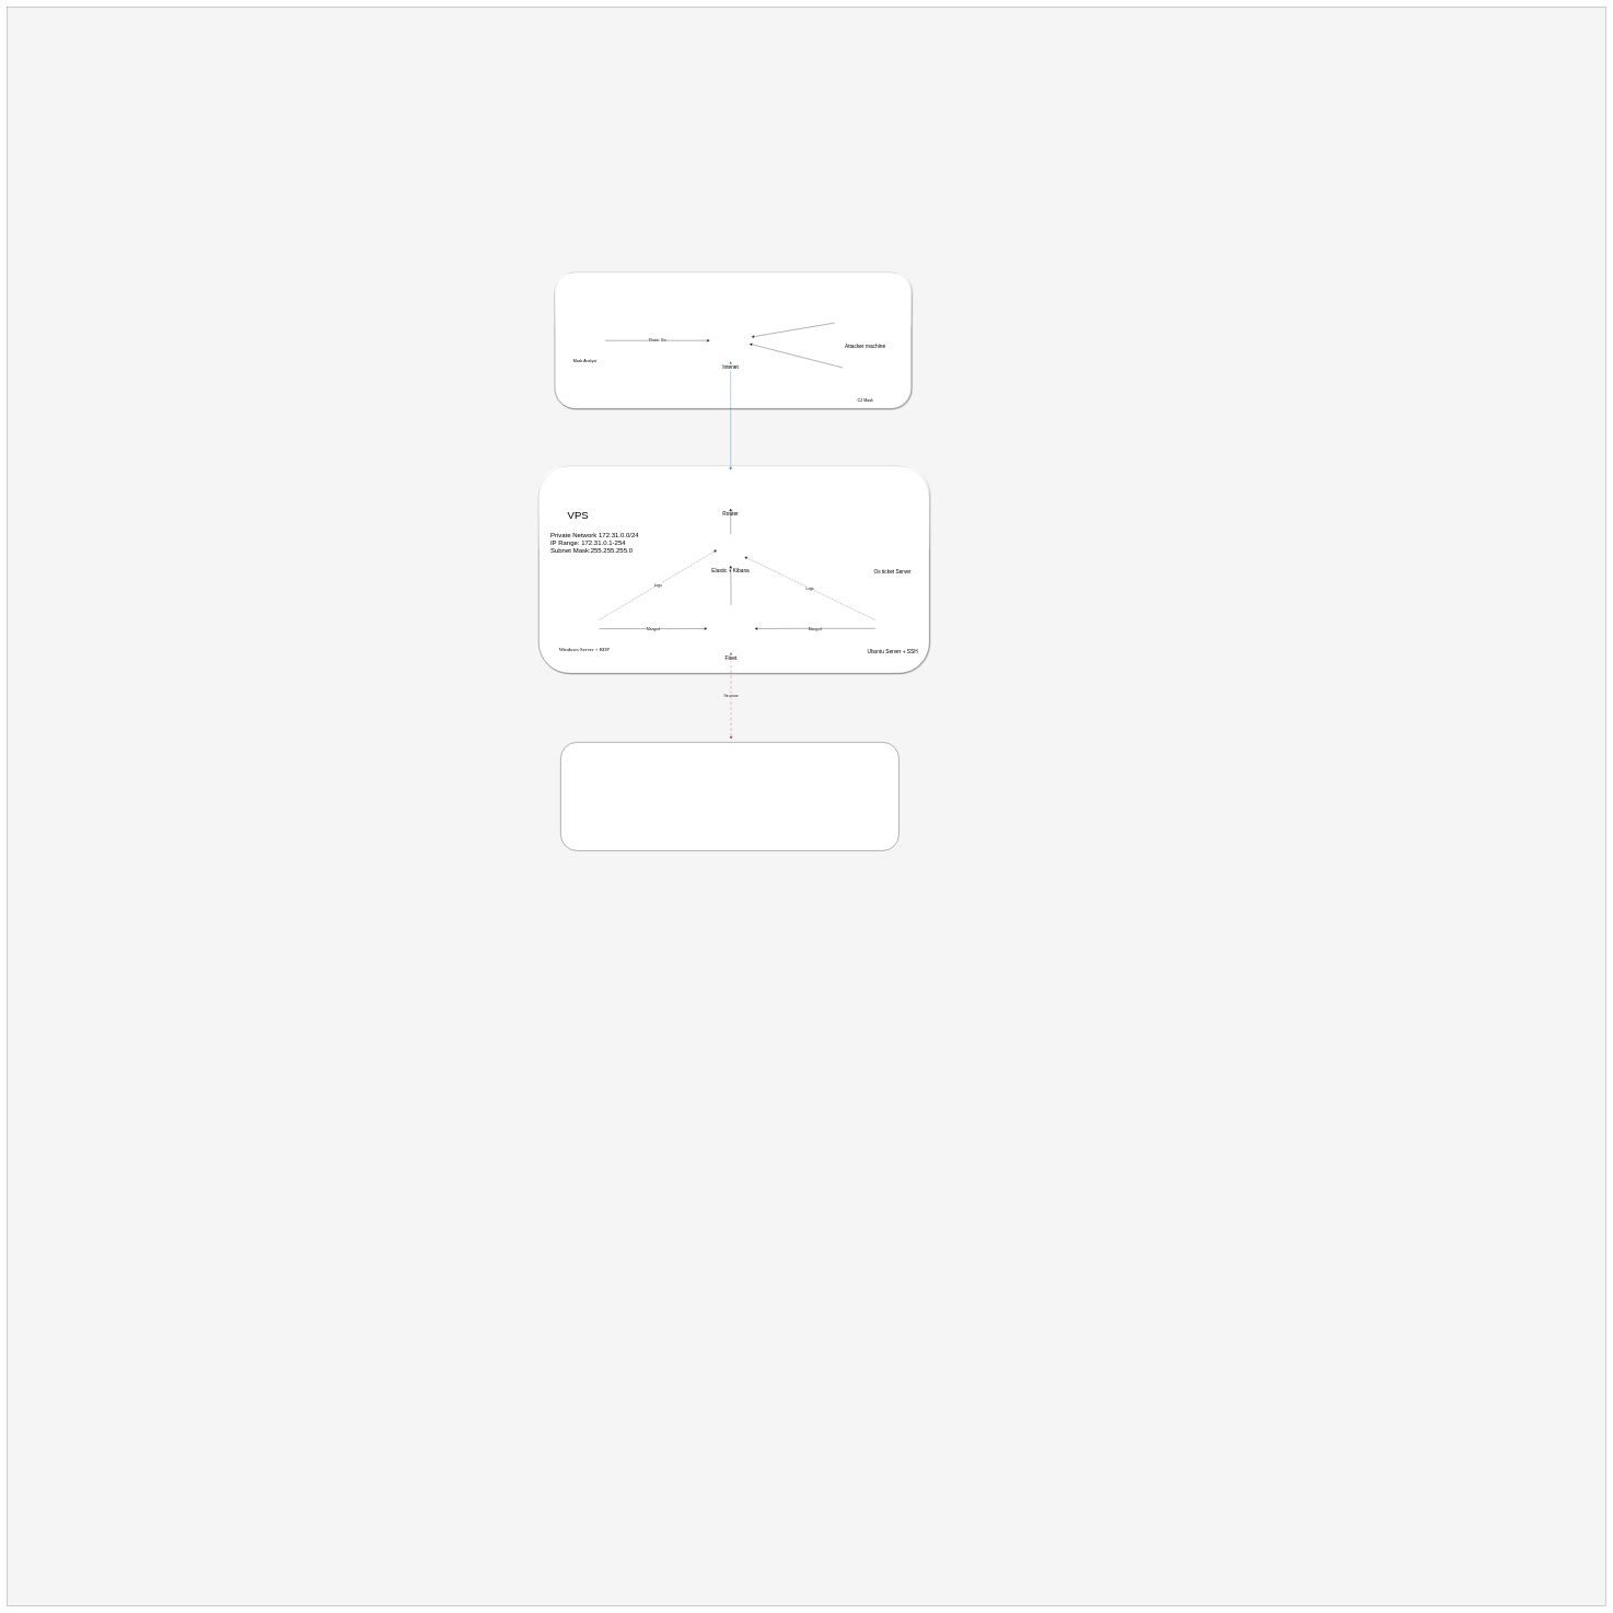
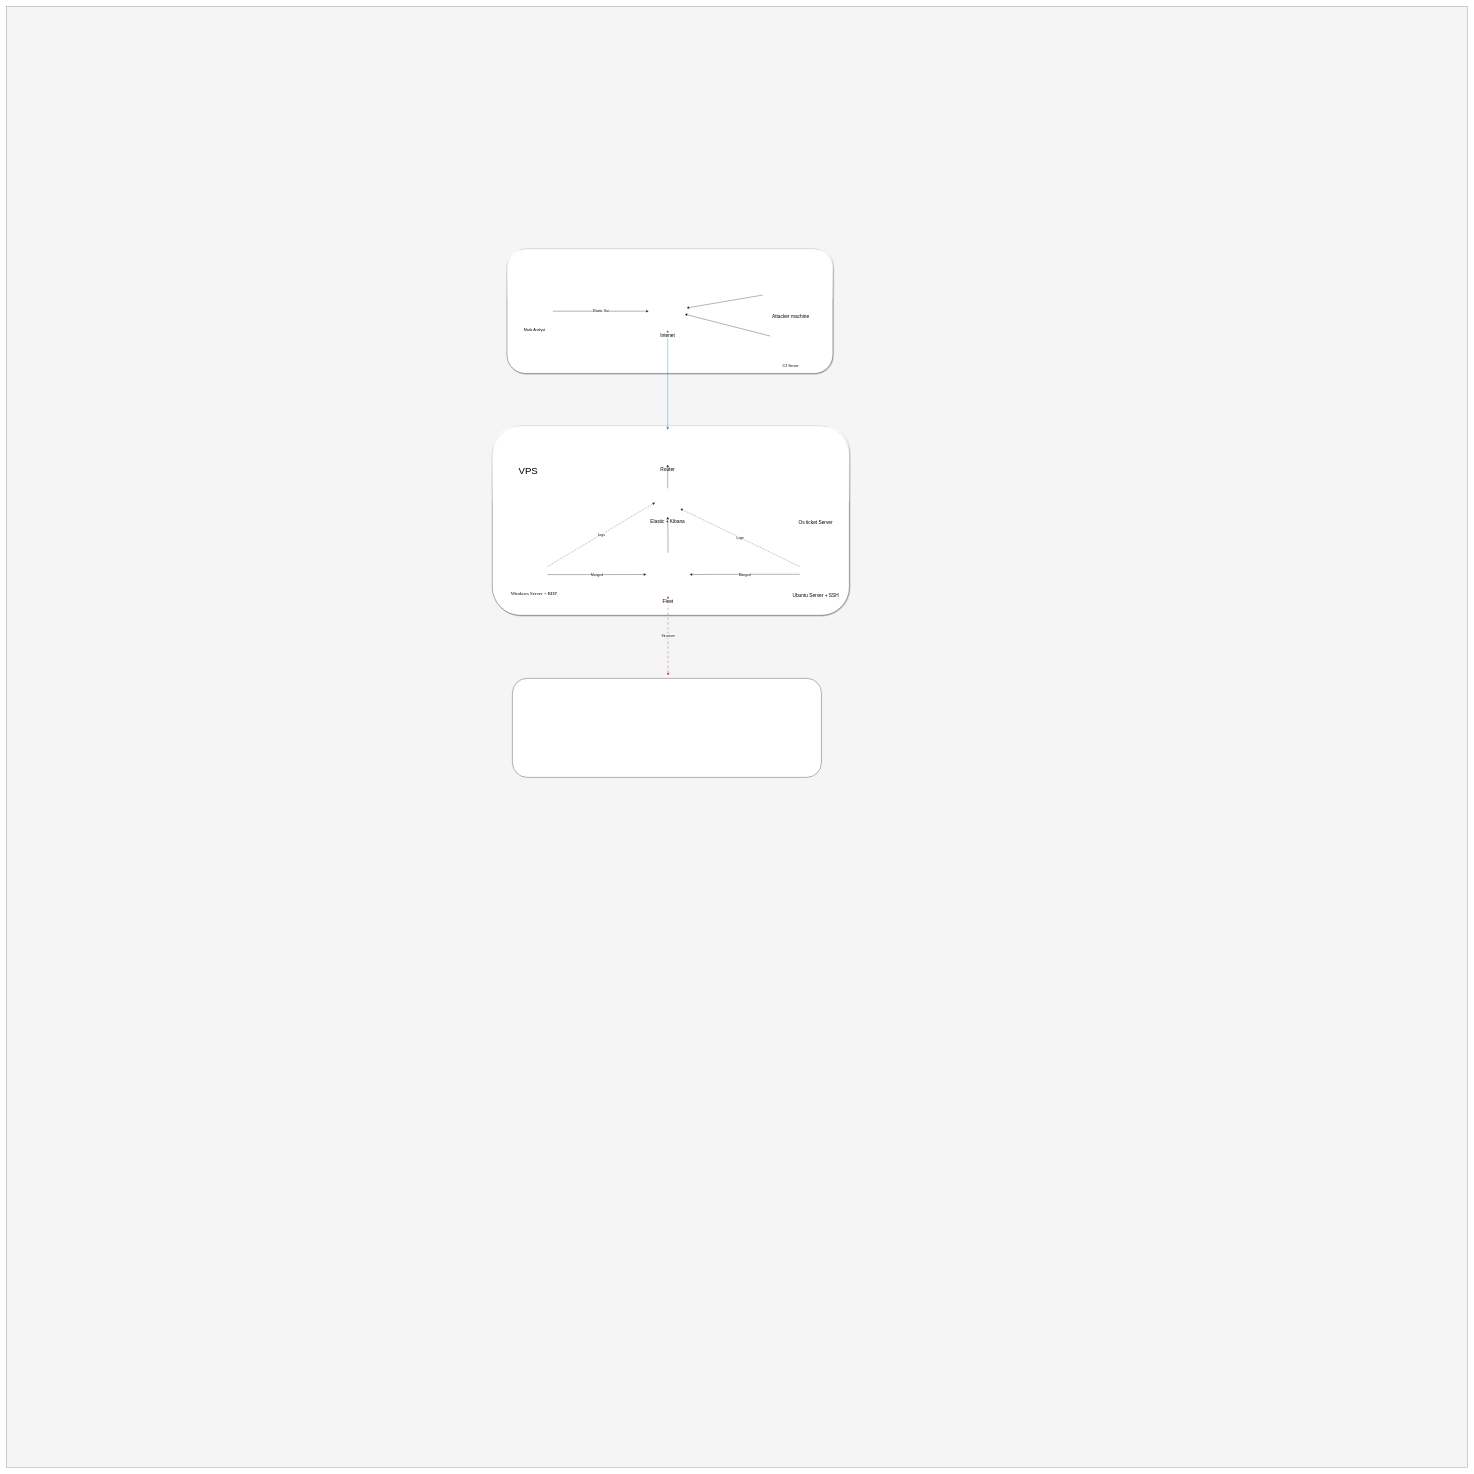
- <mxCell id="10" value="C2 Mask" style="shape=image;verticalLabelPosition=bottom;labelBackgroundColor=default;verticalAlign=top;aspect=fixed;imageAspect=0;image=https://external-content.duckduckgo.com/iu/?u=https%3A%2F%2Ftse2.mm.bing.net%2Fth%3Fid%3DOIP.1BtCcEyftSYNynCrvoVdrAHaHa%26pid%3DApi&amp;f=1&amp;ipt=cb10e550fb19e02c76a698c9c2220c01d04f723b87733d0b543df8393e6b9a38&amp;ipo=images;" vertex="1" parent="1"><mxGeometry x="2566" y="1068" width="138" height="138" as="geometry" /></mxCell>
+ <mxCell id="10" value="C2 Server" style="shape=image;verticalLabelPosition=bottom;labelBackgroundColor=default;verticalAlign=top;aspect=fixed;imageAspect=0;image=https://external-content.duckduckgo.com/iu/?u=https%3A%2F%2Ftse2.mm.bing.net%2Fth%3Fid%3DOIP.1BtCcEyftSYNynCrvoVdrAHaHa%26pid%3DApi&amp;f=1&amp;ipt=cb10e550fb19e02c76a698c9c2220c01d04f723b87733d0b543df8393e6b9a38&amp;ipo=images;" vertex="1" parent="1"><mxGeometry x="2566" y="1068" width="138" height="138" as="geometry" /></mxCell>
- <mxCell id="6" value="&lt;div style=&quot;font-size: 20px;&quot; align=&quot;left&quot;&gt;Private Network 172.31.0.0/24&lt;/div&gt;&lt;div style=&quot;font-size: 20px;&quot; align=&quot;left&quot;&gt;IP Range: 172.31.0.1-254&lt;/div&gt;&lt;div style=&quot;font-size: 20px;&quot; align=&quot;left&quot;&gt;Subnet Mask:255.255.255.0&lt;br style=&quot;font-size: 20px;&quot;&gt;&lt;/div&gt;" style="text;html=1;align=left;verticalAlign=middle;whiteSpace=wrap;rounded=0;fontSize=20;" parent="1" vertex="1"><mxGeometry x="1674.35" y="1613" width="285.65" height="77" as="geometry" /></mxCell>
